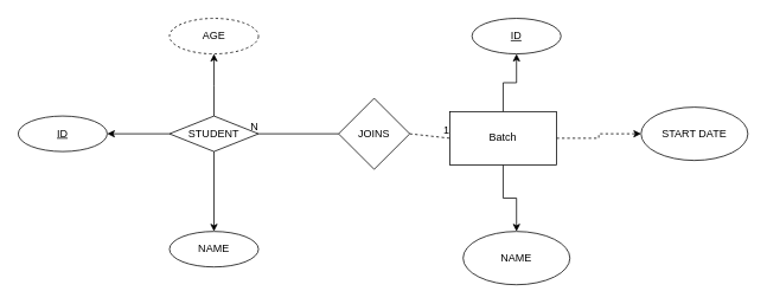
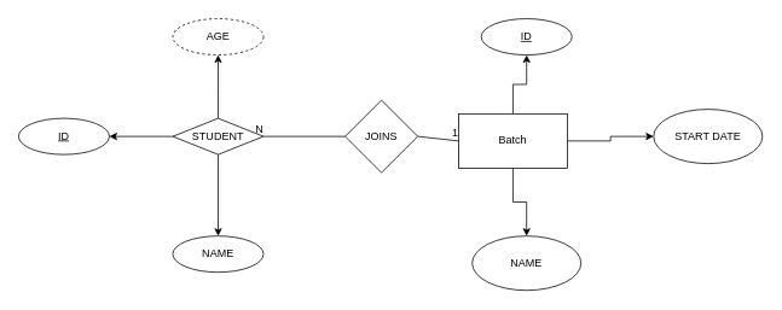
- <mxCell id="17" value="" style="endArrow=none;html=1;rounded=0;entryX=0;entryY=0.5;entryDx=0;entryDy=0;exitX=1;exitY=0.5;exitDx=0;exitDy=0;dashed=1;" edge="1" parent="1" source="9" target="13"><mxGeometry relative="1" as="geometry"><mxPoint x="380" y="149.5" as="sourcePoint" /><mxPoint x="500" y="150" as="targetPoint" /></mxGeometry></mxCell>
+ <mxCell id="17" value="" style="endArrow=none;html=1;rounded=0;entryX=0;entryY=0.5;entryDx=0;entryDy=0;exitX=1;exitY=0.5;exitDx=0;exitDy=0;" edge="1" parent="1" source="9" target="13"><mxGeometry relative="1" as="geometry"><mxPoint x="380" y="149.5" as="sourcePoint" /><mxPoint x="500" y="150" as="targetPoint" /></mxGeometry></mxCell>
- <mxCell id="11" value="" style="edgeStyle=orthogonalEdgeStyle;rounded=0;orthogonalLoop=1;jettySize=auto;html=1;dashed=1;" edge="1" parent="1" source="13" target="15"><mxGeometry relative="1" as="geometry" /></mxCell>
+ <mxCell id="11" value="" style="edgeStyle=orthogonalEdgeStyle;rounded=0;orthogonalLoop=1;jettySize=auto;html=1;" edge="1" parent="1" source="13" target="15"><mxGeometry relative="1" as="geometry" /></mxCell>
